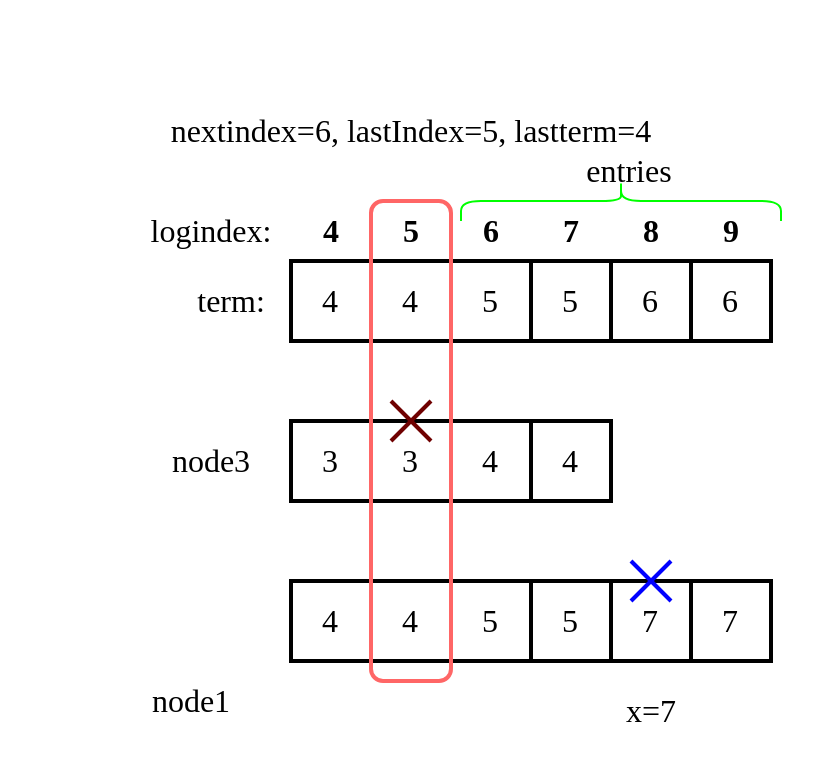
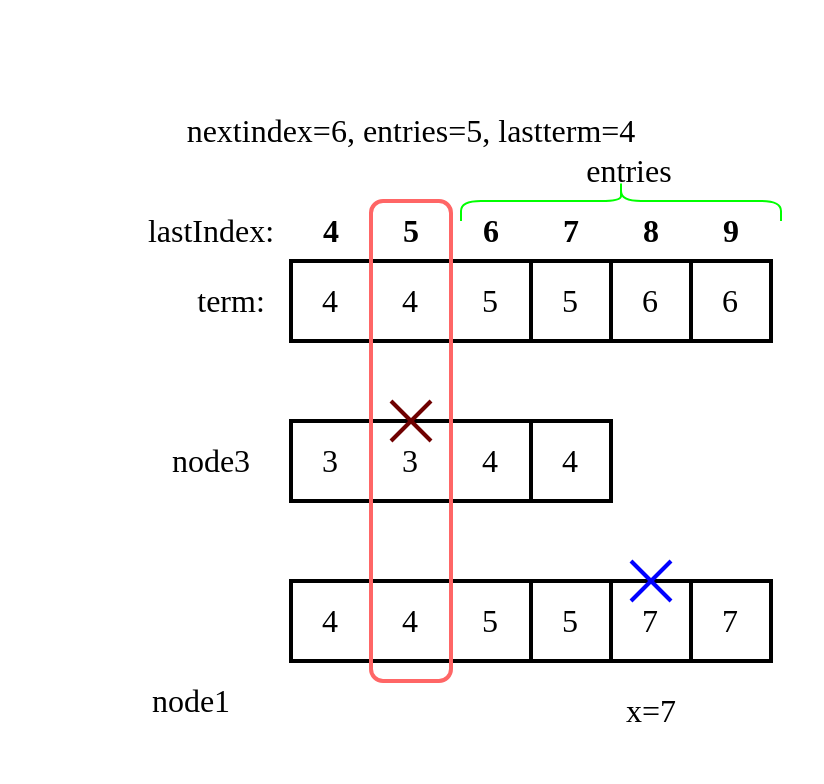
- <mxCell id="33" value="&lt;div style=&quot;orphans: 4; text-align: left;&quot;&gt;&lt;span style=&quot;background-color: initial;&quot;&gt;nextindex=6, lastIndex=5, lastterm=4&lt;/span&gt;&lt;/div&gt;" style="text;html=1;align=center;verticalAlign=middle;resizable=0;points=[];autosize=1;strokeColor=none;fillColor=none;fontSize=16;fontFamily=Lucida Console;" parent="1" vertex="1"><mxGeometry x="20" y="50" width="370" height="30" as="geometry" /></mxCell>
+ <mxCell id="33" value="&lt;div style=&quot;orphans: 4; text-align: left;&quot;&gt;&lt;span style=&quot;background-color: initial;&quot;&gt;nextindex=6, entries=5, lastterm=4&lt;/span&gt;&lt;/div&gt;" style="text;html=1;align=center;verticalAlign=middle;resizable=0;points=[];autosize=1;strokeColor=none;fillColor=none;fontSize=16;fontFamily=Lucida Console;" parent="1" vertex="1"><mxGeometry x="20" y="50" width="370" height="30" as="geometry" /></mxCell>
- <mxCell id="24" value="logindex:" style="text;html=1;align=center;verticalAlign=middle;resizable=0;points=[];autosize=1;strokeColor=none;fillColor=none;fontSize=16;strokeWidth=2;fontFamily=Lucida Console;" parent="1" vertex="1"><mxGeometry x="50" y="100" width="110" height="30" as="geometry" /></mxCell>
+ <mxCell id="24" value="lastIndex:" style="text;html=1;align=center;verticalAlign=middle;resizable=0;points=[];autosize=1;strokeColor=none;fillColor=none;fontSize=16;strokeWidth=2;fontFamily=Lucida Console;" parent="1" vertex="1"><mxGeometry x="50" y="100" width="110" height="30" as="geometry" /></mxCell>
